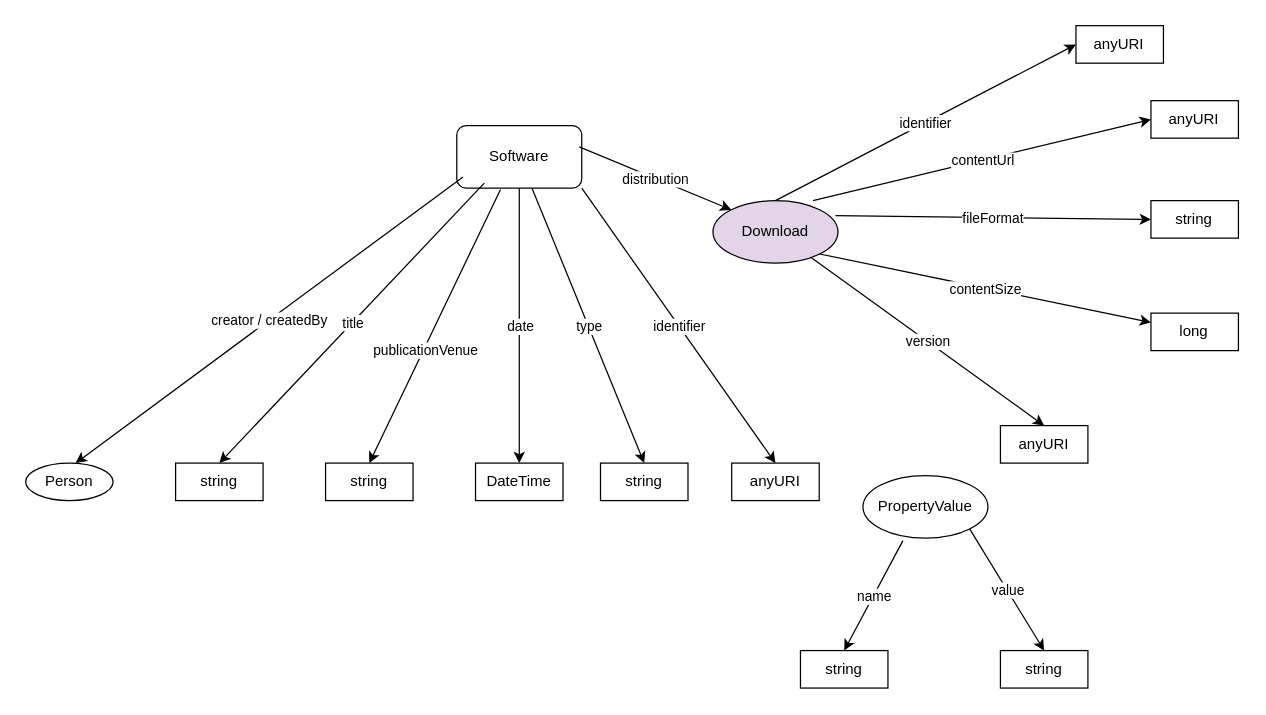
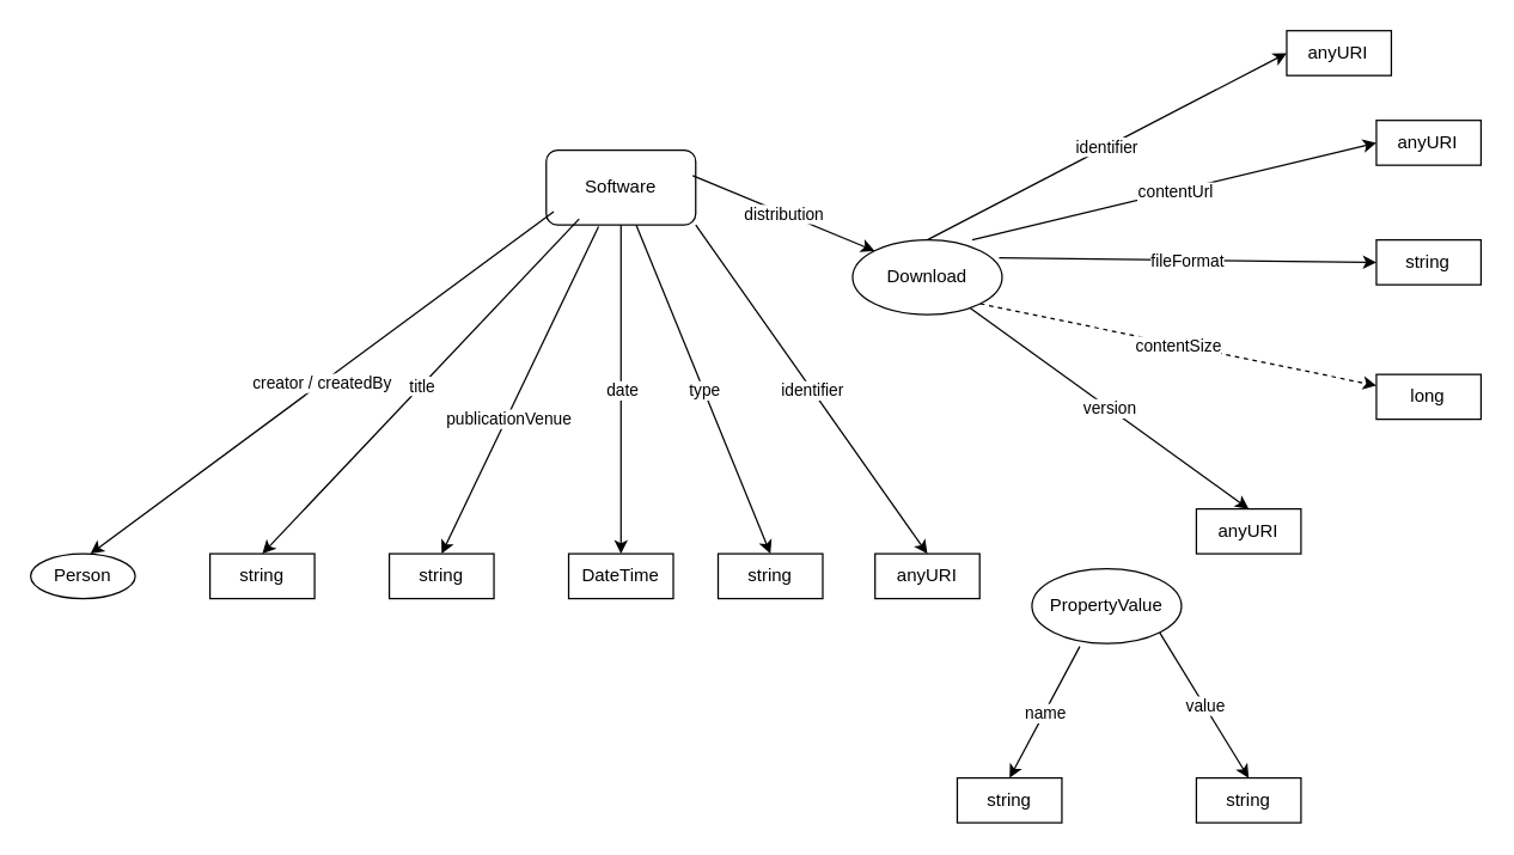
- <mxCell id="32" value="Download" style="ellipse;whiteSpace=wrap;html=1;fillColor=#e1d5e7;" parent="1" vertex="1"><mxGeometry x="570" y="160" width="100" height="50" as="geometry" /></mxCell>
+ <mxCell id="32" value="Download" style="ellipse;whiteSpace=wrap;html=1;" parent="1" vertex="1"><mxGeometry x="570" y="160" width="100" height="50" as="geometry" /></mxCell>
- <mxCell id="26" value="" style="endArrow=classic;html=1;entryX=0;entryY=0.25;entryDx=0;entryDy=0;exitX=1;exitY=1;exitDx=0;exitDy=0;" parent="1" source="32" target="23" edge="1"><mxGeometry relative="1" as="geometry"><mxPoint x="640.44" y="105" as="sourcePoint" /><mxPoint x="630.44" y="350" as="targetPoint" /></mxGeometry></mxCell>
+ <mxCell id="26" value="" style="endArrow=classic;html=1;entryX=0;entryY=0.25;entryDx=0;entryDy=0;exitX=1;exitY=1;exitDx=0;exitDy=0;dashed=1;" parent="1" source="32" target="23" edge="1"><mxGeometry relative="1" as="geometry"><mxPoint x="640.44" y="105" as="sourcePoint" /><mxPoint x="630.44" y="350" as="targetPoint" /></mxGeometry></mxCell>
